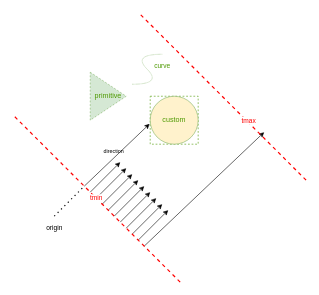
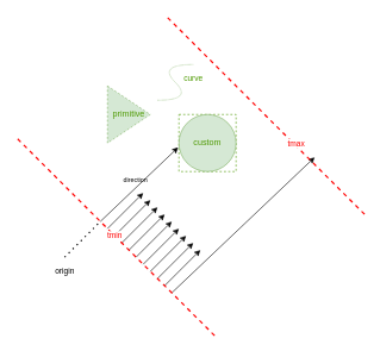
- <mxCell id="17" value="custom" style="ellipse;whiteSpace=wrap;html=1;aspect=fixed;fillColor=#fff2cc;strokeColor=#82b366;fontColor=#4D9900;" parent="1" vertex="1"><mxGeometry x="250" y="160" width="80" height="80" as="geometry" /></mxCell>
+ <mxCell id="17" value="custom" style="ellipse;whiteSpace=wrap;html=1;aspect=fixed;fillColor=#d5e8d4;strokeColor=#82b366;fontColor=#4D9900;" parent="1" vertex="1"><mxGeometry x="250" y="160" width="80" height="80" as="geometry" /></mxCell>
